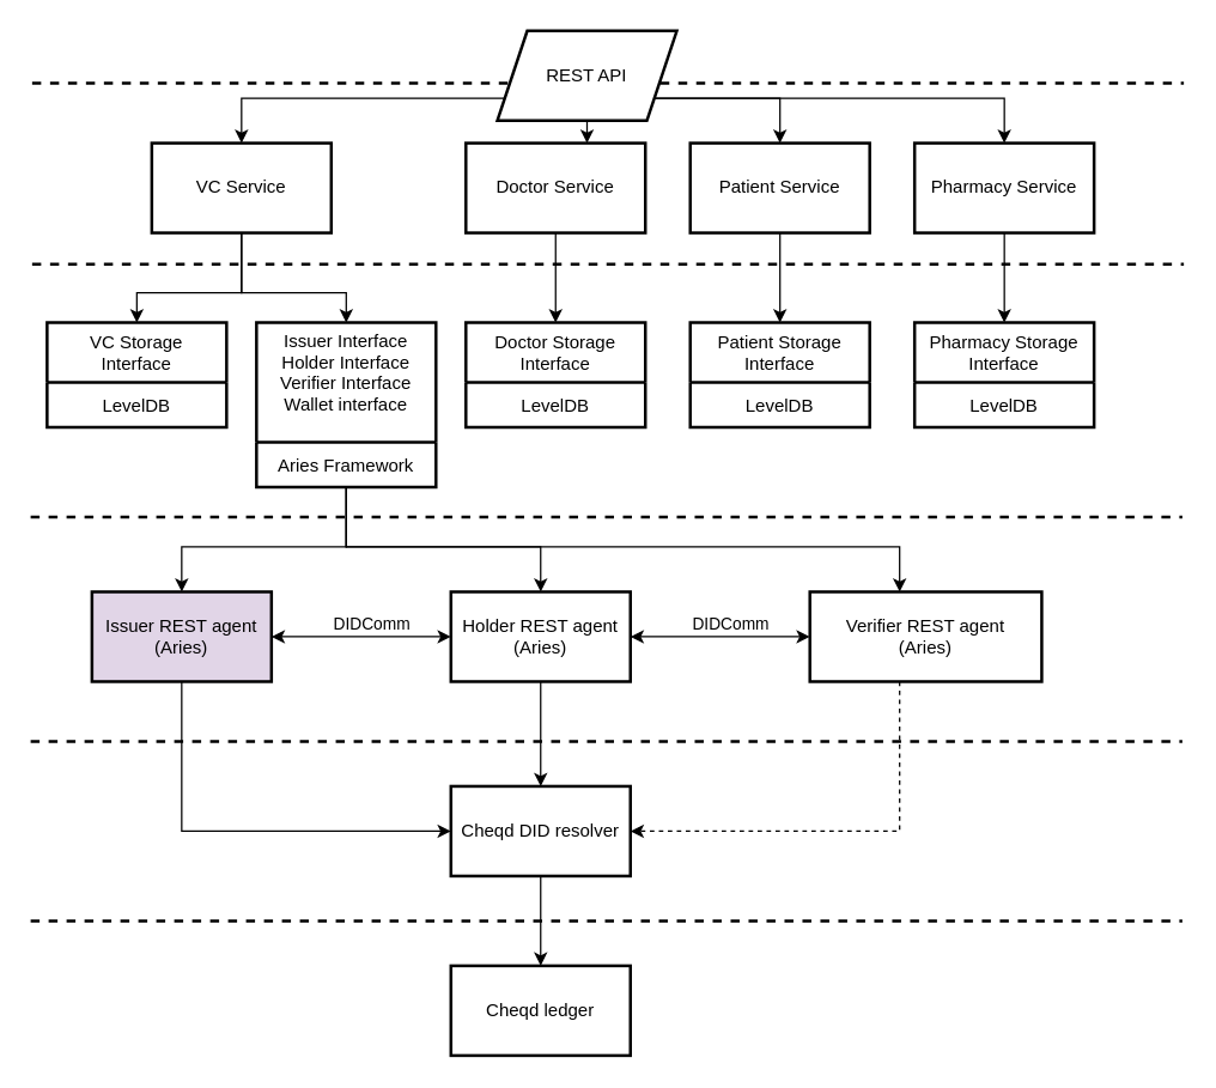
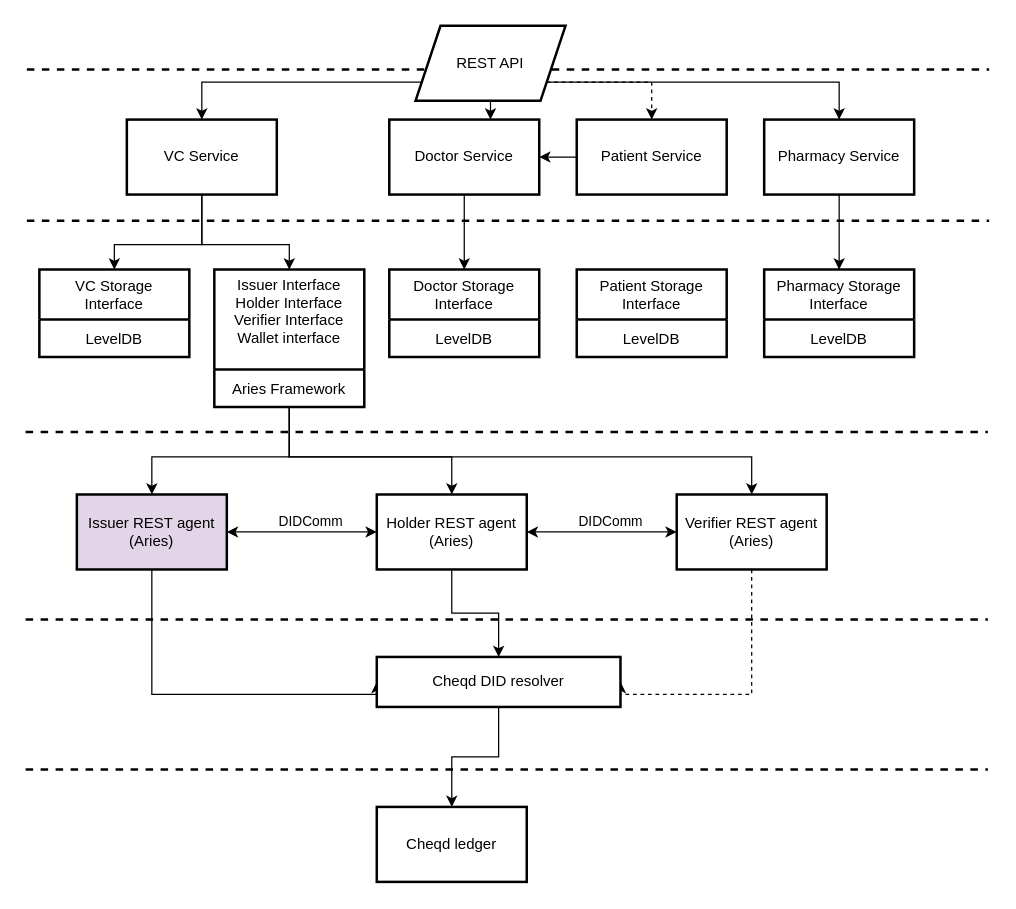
- <mxCell id="43" style="edgeStyle=orthogonalEdgeStyle;rounded=0;orthogonalLoop=1;jettySize=auto;html=1;entryX=0.5;entryY=0;entryDx=0;entryDy=0;strokeWidth=1;" edge="1" parent="1" source="46" target="8"><mxGeometry relative="1" as="geometry"><Array as="points"><mxPoint x="392" y="65" /><mxPoint x="521" y="65" /></Array></mxGeometry></mxCell>
+ <mxCell id="43" style="edgeStyle=orthogonalEdgeStyle;rounded=0;orthogonalLoop=1;jettySize=auto;html=1;entryX=0.5;entryY=0;entryDx=0;entryDy=0;strokeWidth=1;dashed=1;" edge="1" parent="1" source="46" target="8"><mxGeometry relative="1" as="geometry"><Array as="points"><mxPoint x="392" y="65" /><mxPoint x="521" y="65" /></Array></mxGeometry></mxCell>
- <mxCell id="7" style="edgeStyle=orthogonalEdgeStyle;rounded=0;orthogonalLoop=1;jettySize=auto;html=1;entryX=0.5;entryY=0;entryDx=0;entryDy=0;strokeWidth=1;" edge="1" parent="1" source="8" target="21"><mxGeometry relative="1" as="geometry" /></mxCell>
+ <mxCell id="7" style="edgeStyle=orthogonalEdgeStyle;rounded=0;orthogonalLoop=1;jettySize=auto;html=1;strokeWidth=1;" edge="1" parent="1" source="8" target="3"><mxGeometry relative="1" as="geometry" /></mxCell>
- <mxCell id="30" value="Verifier REST agent&lt;br&gt;(Aries)" style="rounded=0;whiteSpace=wrap;html=1;strokeWidth=2;" vertex="1" parent="1"><mxGeometry x="541" y="395" width="155" height="60" as="geometry" /></mxCell>
+ <mxCell id="30" value="Verifier REST agent&lt;br&gt;(Aries)" style="rounded=0;whiteSpace=wrap;html=1;strokeWidth=2;" vertex="1" parent="1"><mxGeometry x="541" y="395" width="120" height="60" as="geometry" /></mxCell>
- <mxCell id="41" value="Cheqd DID resolver" style="rounded=0;whiteSpace=wrap;html=1;strokeWidth=2;" vertex="1" parent="1"><mxGeometry x="301" y="525" width="120" height="60" as="geometry" /></mxCell>
+ <mxCell id="41" value="Cheqd DID resolver" style="rounded=0;whiteSpace=wrap;html=1;strokeWidth=2;" vertex="1" parent="1"><mxGeometry x="301" y="525" width="195" height="40" as="geometry" /></mxCell>
